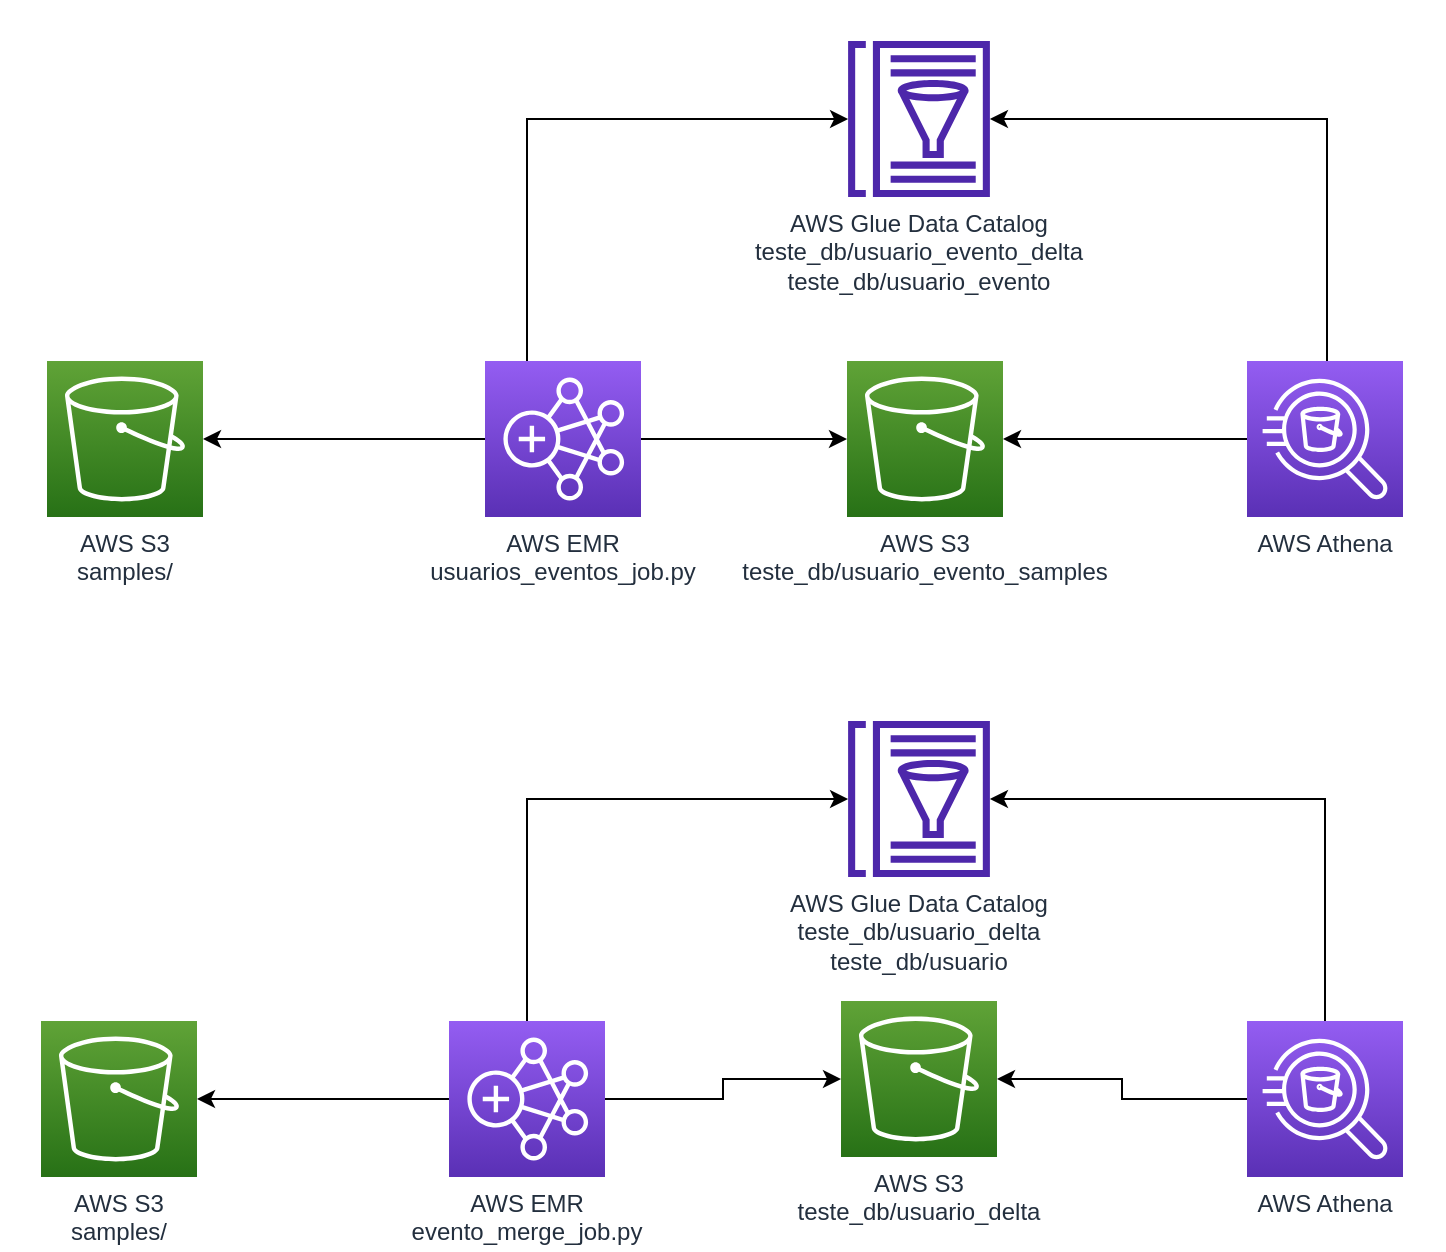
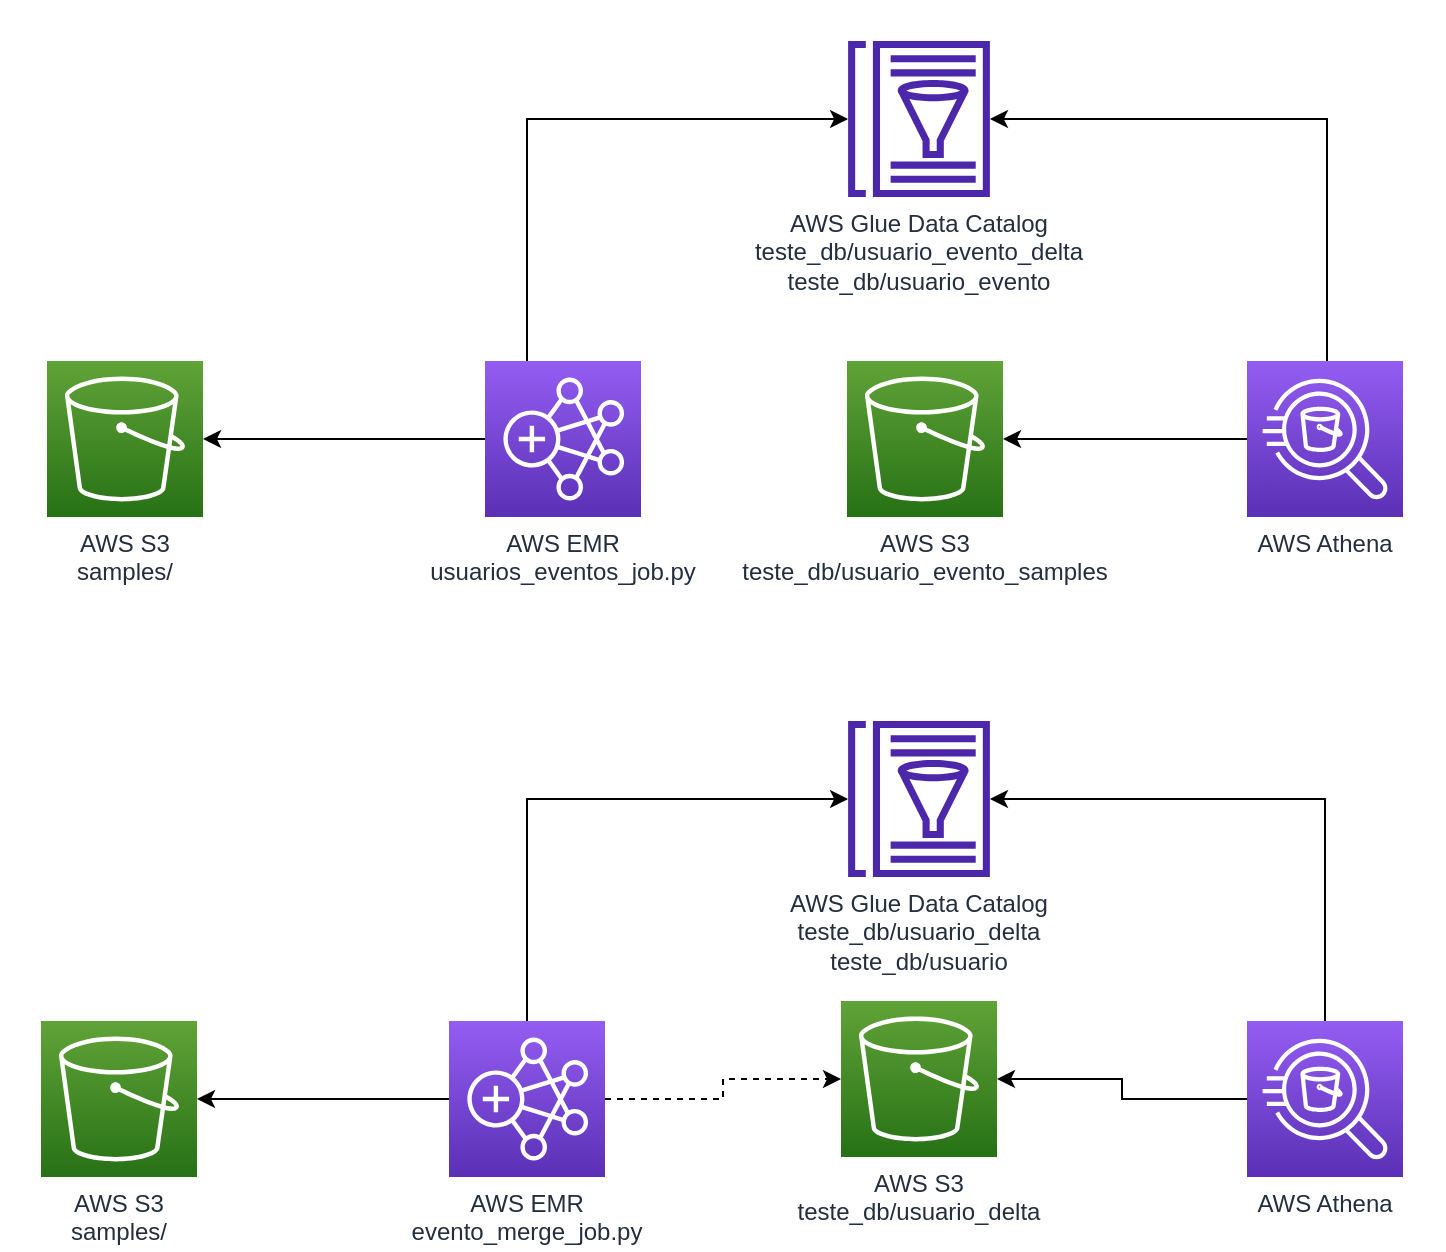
- <mxCell id="9" style="edgeStyle=orthogonalEdgeStyle;rounded=0;orthogonalLoop=1;jettySize=auto;html=1;entryX=0;entryY=0.5;entryDx=0;entryDy=0;entryPerimeter=0;" edge="1" parent="1" source="11" target="13"><mxGeometry relative="1" as="geometry" /></mxCell>
- <mxCell id="3" style="edgeStyle=orthogonalEdgeStyle;rounded=0;orthogonalLoop=1;jettySize=auto;html=1;entryX=0;entryY=0.5;entryDx=0;entryDy=0;entryPerimeter=0;" edge="1" parent="1" source="6" target="7"><mxGeometry relative="1" as="geometry" /></mxCell>
+ <mxCell id="3" style="edgeStyle=orthogonalEdgeStyle;rounded=0;orthogonalLoop=1;jettySize=auto;html=1;entryX=0;entryY=0.5;entryDx=0;entryDy=0;entryPerimeter=0;dashed=1;" edge="1" parent="1" source="6" target="7"><mxGeometry relative="1" as="geometry" /></mxCell>
